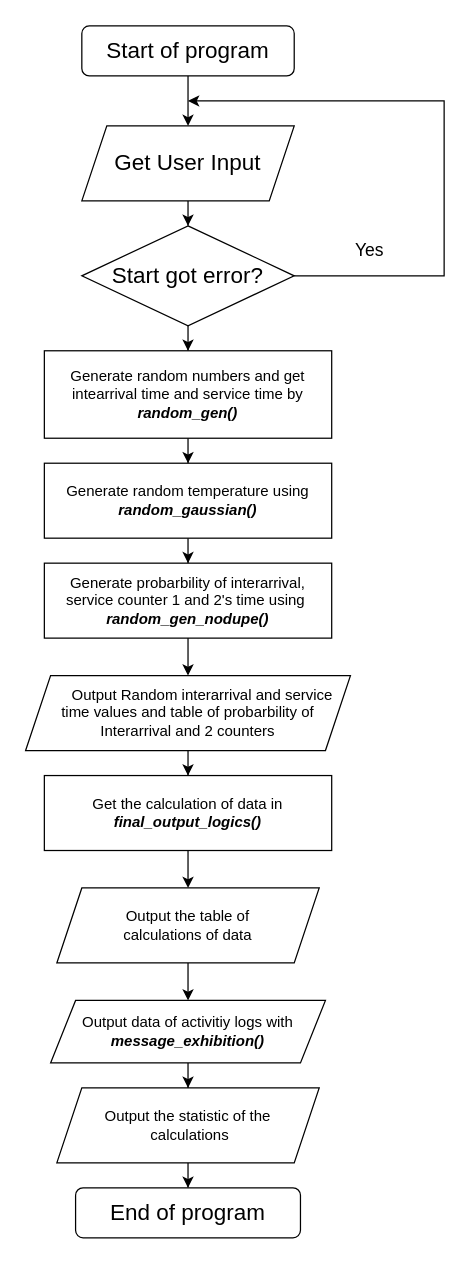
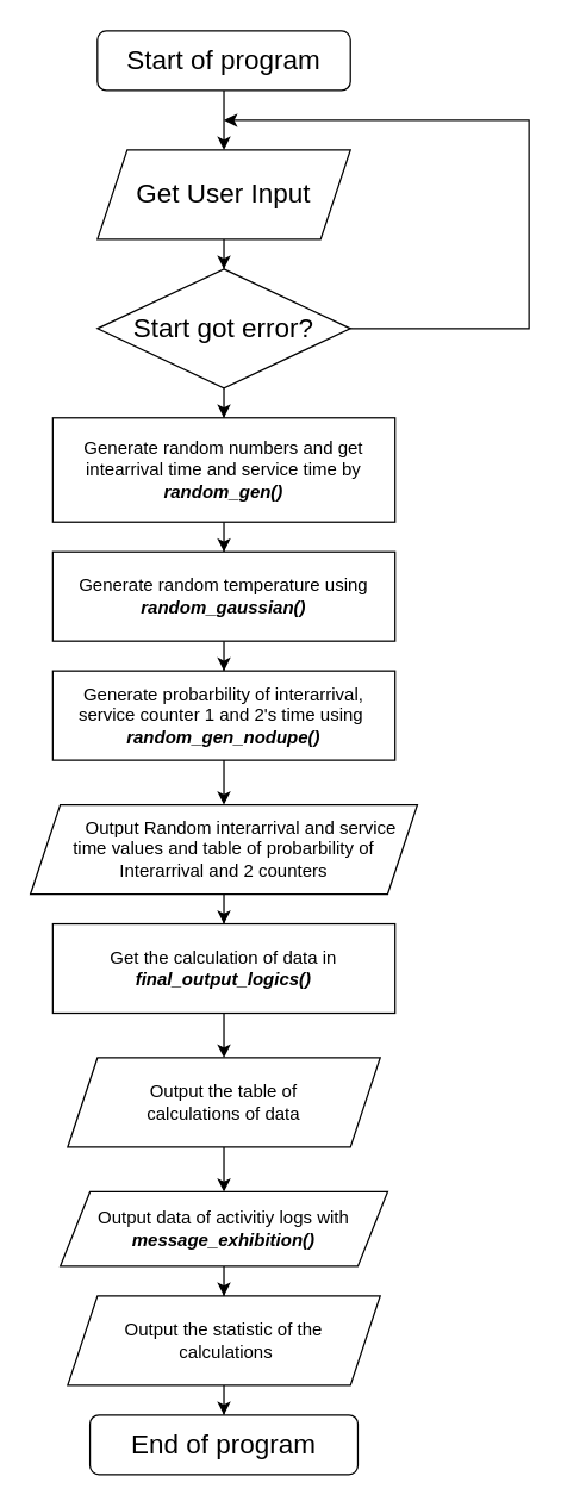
- <mxCell id="9" value="&lt;font style=&quot;font-size: 14px&quot;&gt;Yes&lt;/font&gt;" style="text;html=1;align=center;verticalAlign=middle;resizable=0;points=[];autosize=1;" vertex="1" parent="1"><mxGeometry x="275" y="190" width="40" height="20" as="geometry" /></mxCell>
